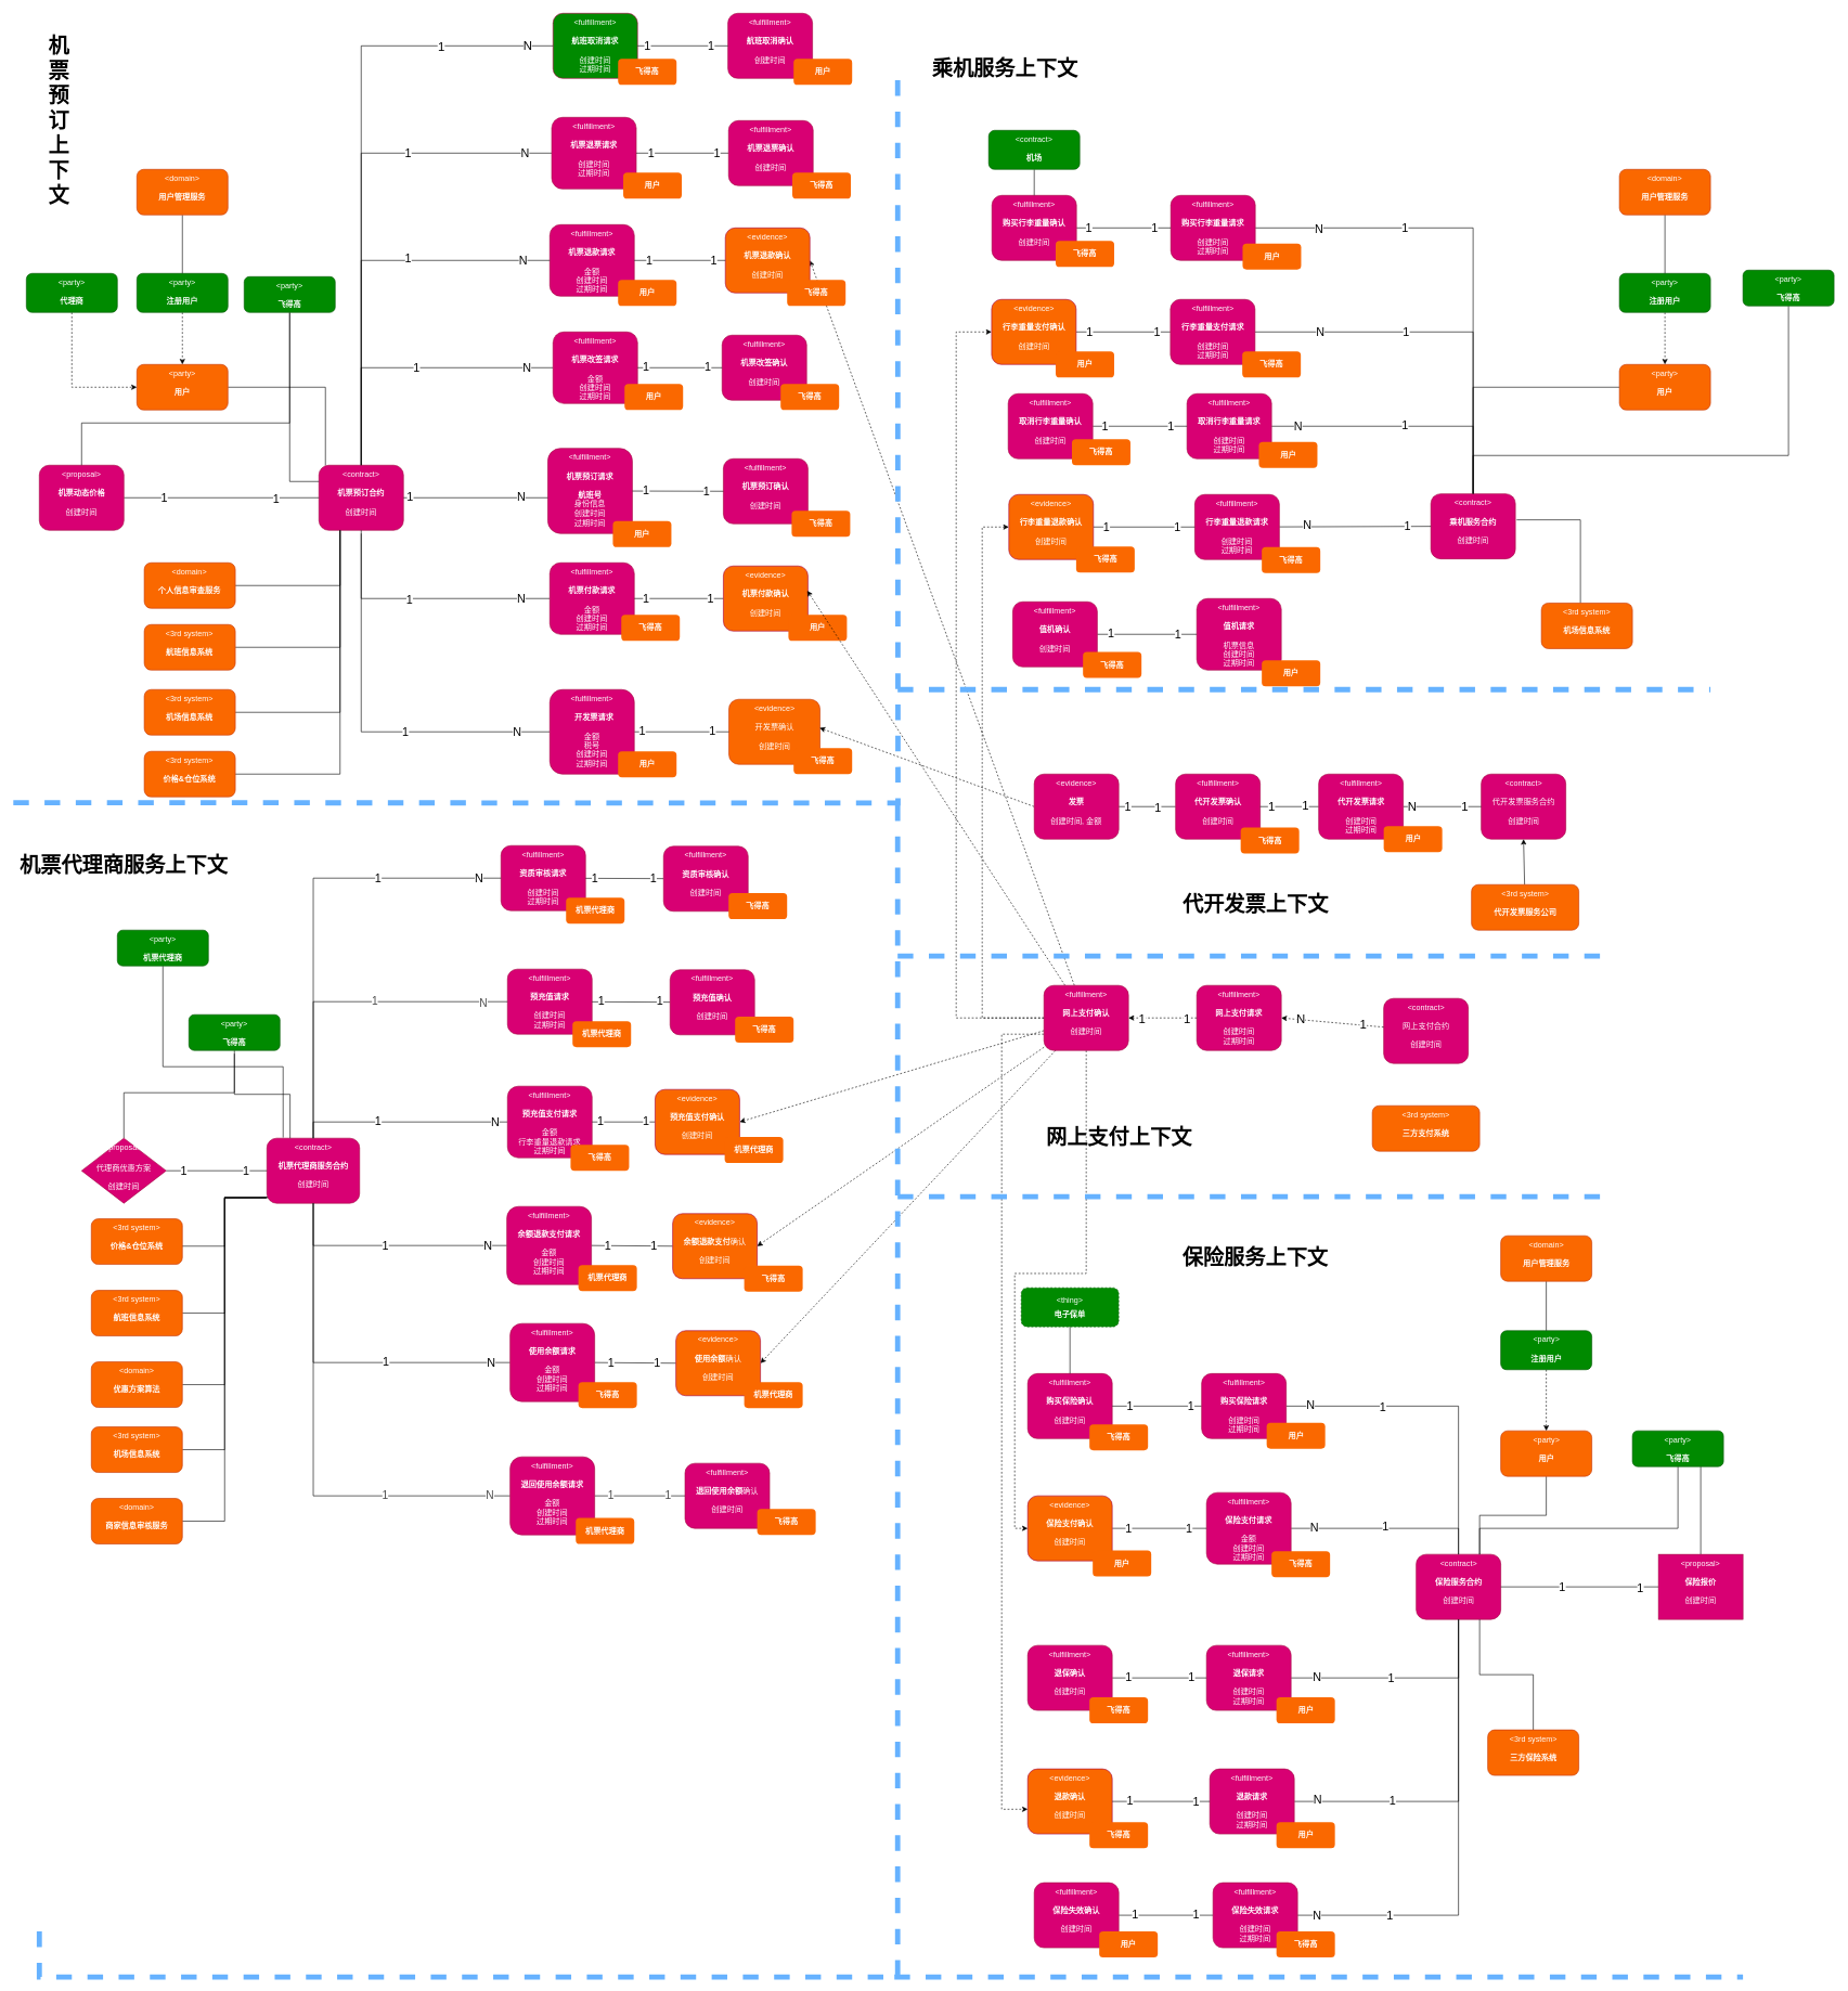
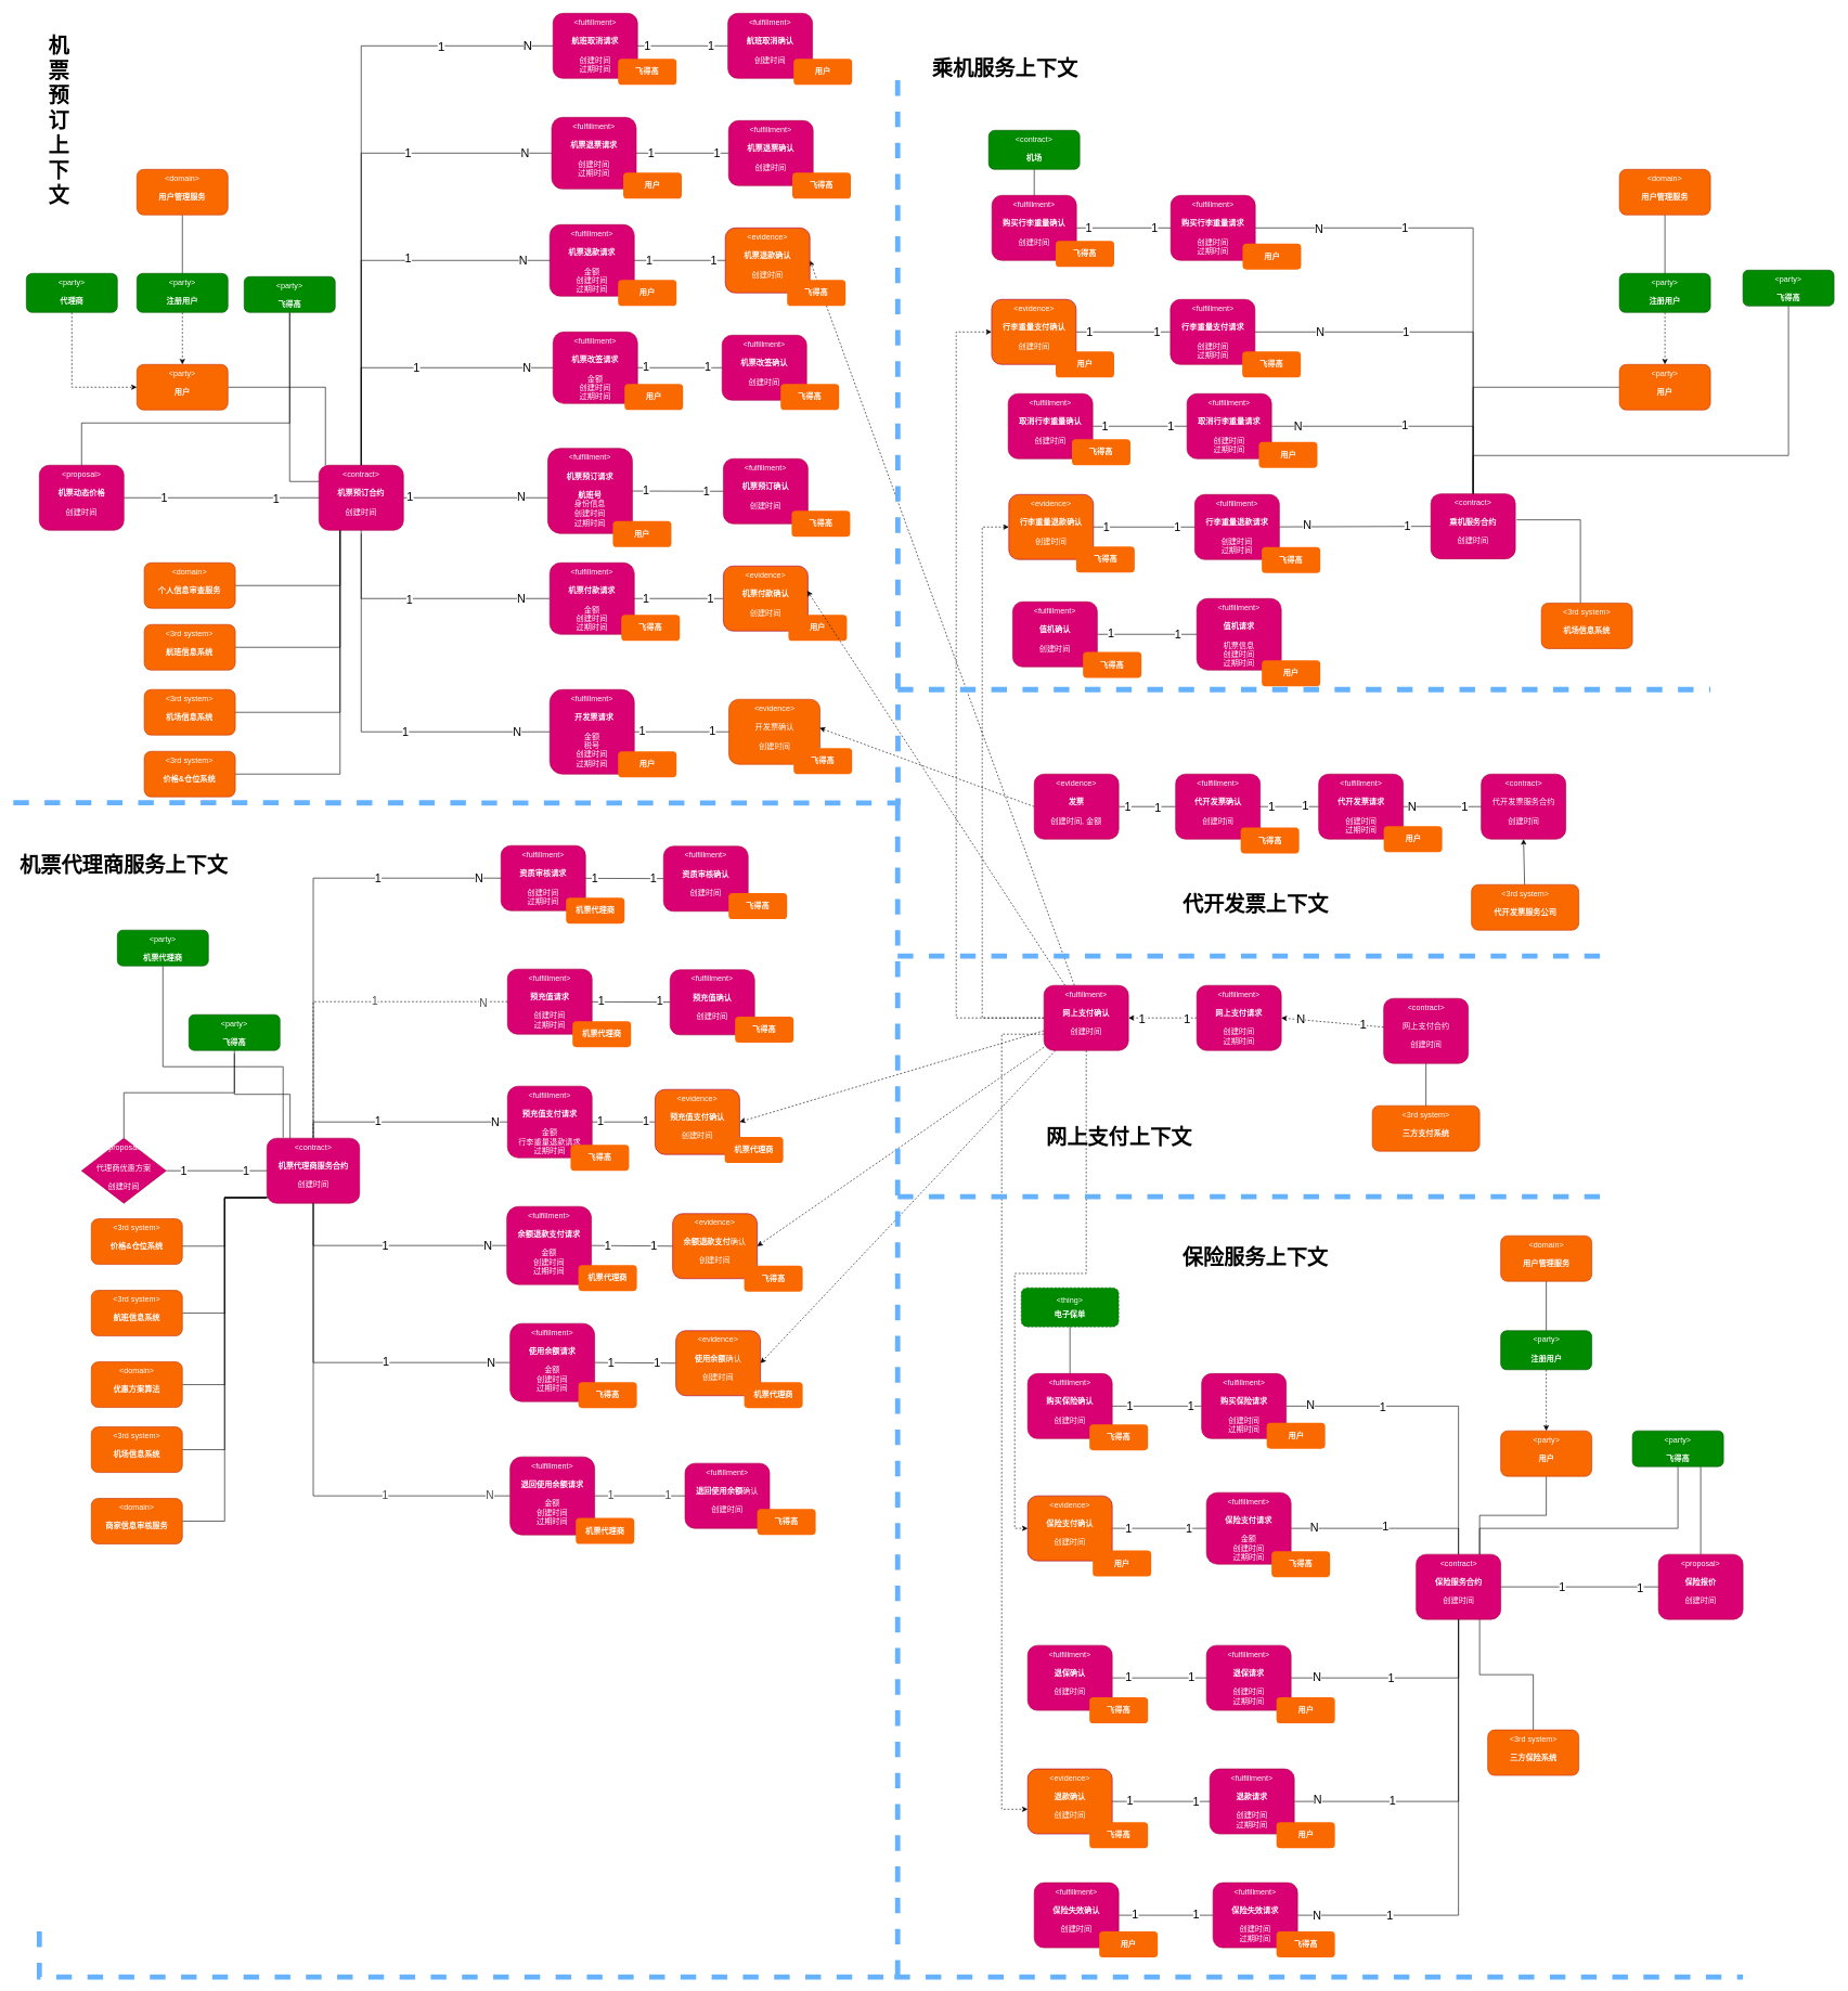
- <mxCell id="259" value="&amp;lt;fulfillment&amp;gt;&lt;br&gt;&lt;b&gt;&lt;br&gt;航班取消请求&lt;br&gt;&lt;/b&gt;&lt;br&gt;创建时间&lt;br&gt;过期时间" style="rounded=1;whiteSpace=wrap;html=1;verticalAlign=top;fillColor=#008a00;strokeColor=#A50040;fontColor=#ffffff;" parent="258" vertex="1"><mxGeometry width="130" height="100" as="geometry" /></mxCell>
+ <mxCell id="259" value="&amp;lt;fulfillment&amp;gt;&lt;br&gt;&lt;b&gt;&lt;br&gt;航班取消请求&lt;br&gt;&lt;/b&gt;&lt;br&gt;创建时间&lt;br&gt;过期时间" style="rounded=1;whiteSpace=wrap;html=1;verticalAlign=top;fillColor=#d80073;strokeColor=#A50040;fontColor=#ffffff;" parent="258" vertex="1"><mxGeometry width="130" height="100" as="geometry" /></mxCell>
- <mxCell id="354" style="edgeStyle=orthogonalEdgeStyle;rounded=0;orthogonalLoop=1;jettySize=auto;html=1;entryX=0.5;entryY=0;entryDx=0;entryDy=0;fontSize=17;fontColor=#4D4D4D;startArrow=none;startFill=0;endArrow=none;endFill=0;strokeColor=#000000;strokeWidth=1;" parent="1" source="346" target="16" edge="1"><mxGeometry relative="1" as="geometry" /></mxCell>
+ <mxCell id="354" style="edgeStyle=orthogonalEdgeStyle;rounded=0;orthogonalLoop=1;jettySize=auto;html=1;entryX=0.5;entryY=0;entryDx=0;entryDy=0;fontSize=17;fontColor=#4D4D4D;startArrow=none;startFill=0;endArrow=none;endFill=0;strokeColor=#000000;strokeWidth=1;dashed=1;" parent="1" source="346" target="16" edge="1"><mxGeometry relative="1" as="geometry" /></mxCell>
+ <mxCell id="188" style="edgeStyle=none;rounded=0;orthogonalLoop=1;jettySize=auto;html=1;entryX=0.5;entryY=1;entryDx=0;entryDy=0;endArrow=none;endFill=0;" parent="1" source="186" target="187" edge="1"><mxGeometry relative="1" as="geometry" /></mxCell>
- <mxCell id="277" value="&amp;lt;proposal&amp;gt;&lt;br&gt;&lt;b&gt;&lt;br&gt;保险报价&lt;br&gt;&lt;/b&gt;&lt;br&gt;创建时间" style="whiteSpace=wrap;html=1;verticalAlign=top;fillColor=#d80073;strokeColor=#A50040;fontColor=#ffffff;rounded=0;" parent="1" vertex="1"><mxGeometry x="2550" y="2390" width="130" height="100" as="geometry" /></mxCell>
+ <mxCell id="277" value="&amp;lt;proposal&amp;gt;&lt;br&gt;&lt;b&gt;&lt;br&gt;保险报价&lt;br&gt;&lt;/b&gt;&lt;br&gt;创建时间" style="rounded=1;whiteSpace=wrap;html=1;verticalAlign=top;fillColor=#d80073;strokeColor=#A50040;fontColor=#ffffff;" parent="1" vertex="1"><mxGeometry x="2550" y="2390" width="130" height="100" as="geometry" /></mxCell>
